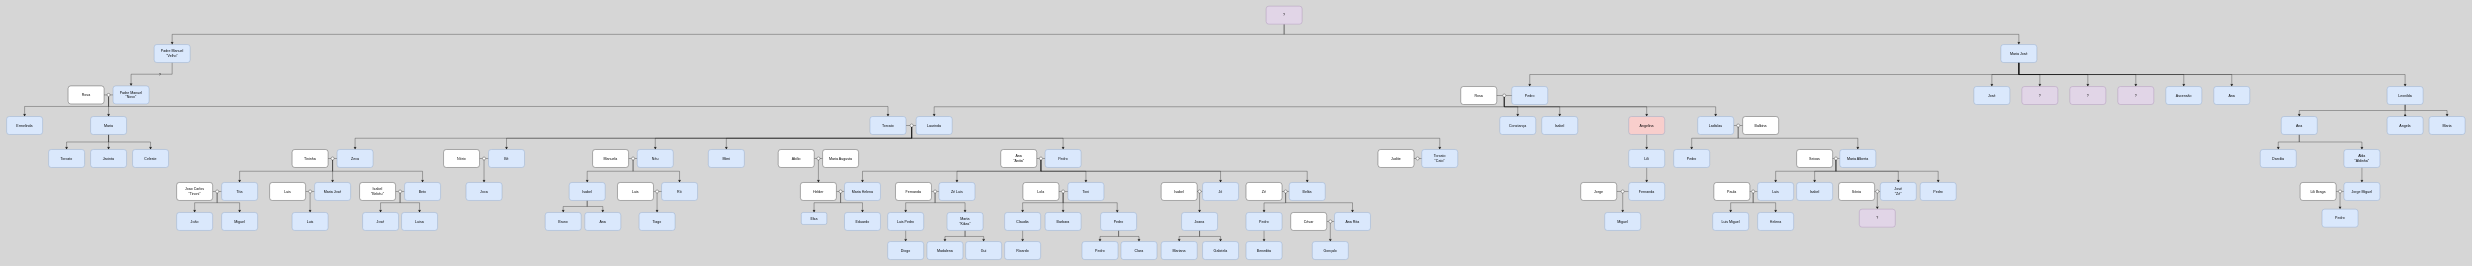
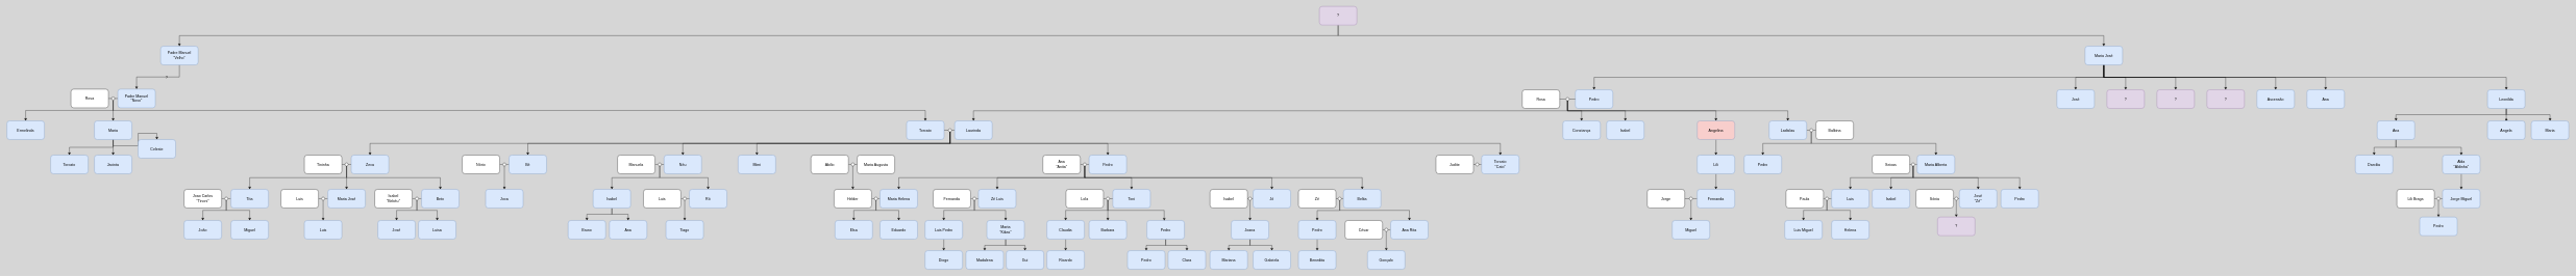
- <mxCell id="194" value="Celeste" style="rounded=1;whiteSpace=wrap;html=1;fillColor=#dae8fc;strokeColor=#6c8ebf;" vertex="1" parent="1"><mxGeometry x="440" y="498" width="120" height="60" as="geometry" /></mxCell>
+ <mxCell id="194" value="Celeste" style="rounded=1;whiteSpace=wrap;html=1;fillColor=#dae8fc;strokeColor=#6c8ebf;" vertex="1" parent="1"><mxGeometry x="440" y="448" width="120" height="60" as="geometry" /></mxCell>
- <mxCell id="152" value="Elsa" style="rounded=1;whiteSpace=wrap;html=1;fillColor=#dae8fc;strokeColor=#6c8ebf;" vertex="1" parent="1"><mxGeometry x="2670" y="708" width="85" height="40" as="geometry" /></mxCell>
+ <mxCell id="152" value="Elsa" style="rounded=1;whiteSpace=wrap;html=1;fillColor=#dae8fc;strokeColor=#6c8ebf;" vertex="1" parent="1"><mxGeometry x="2670" y="708" width="120" height="60" as="geometry" /></mxCell>
